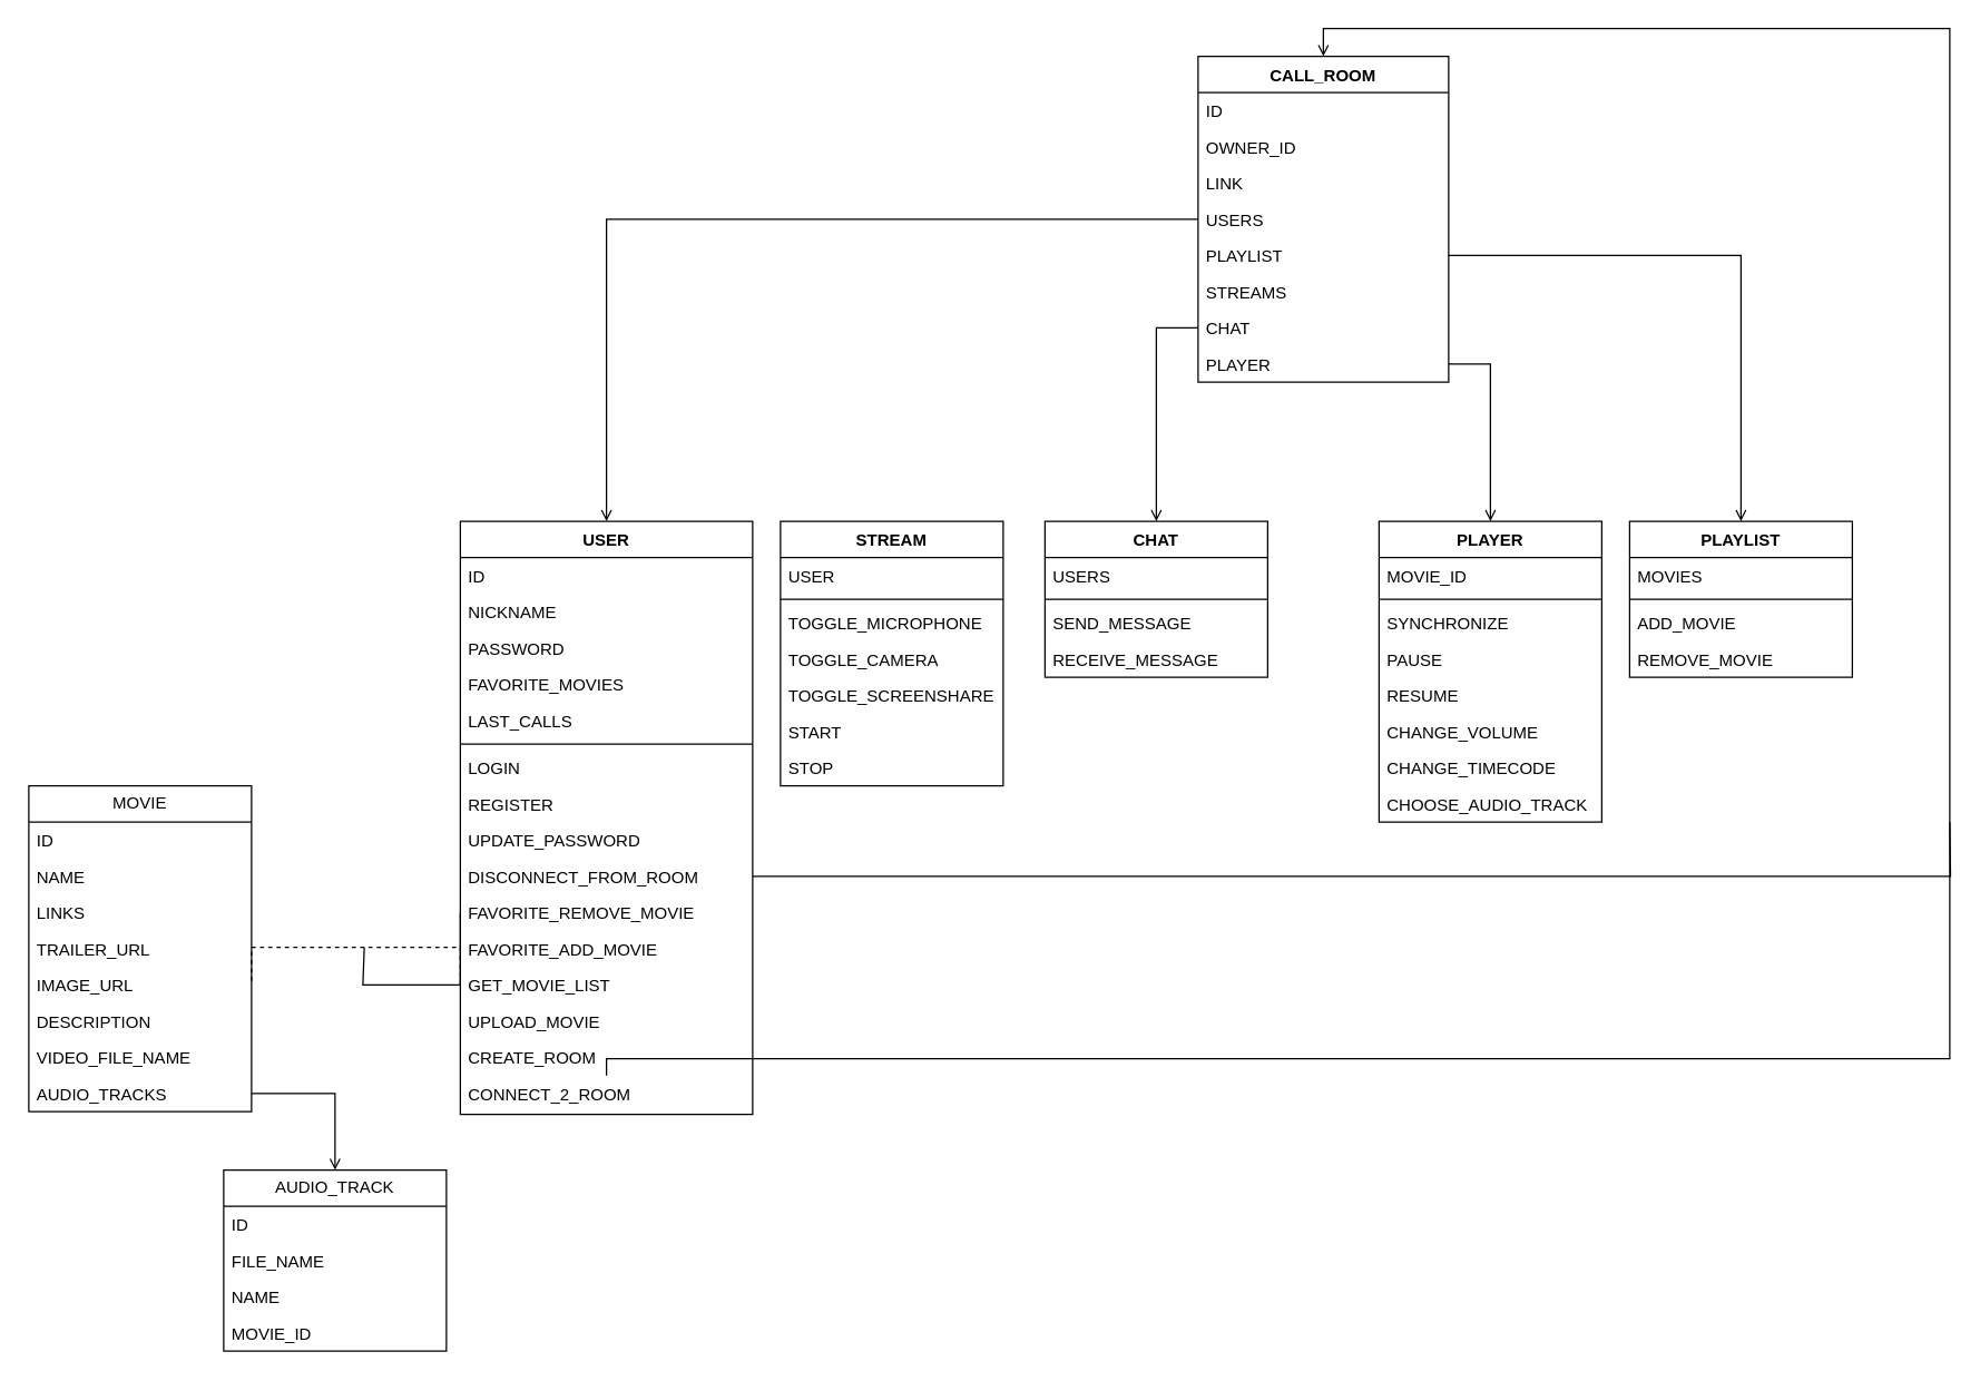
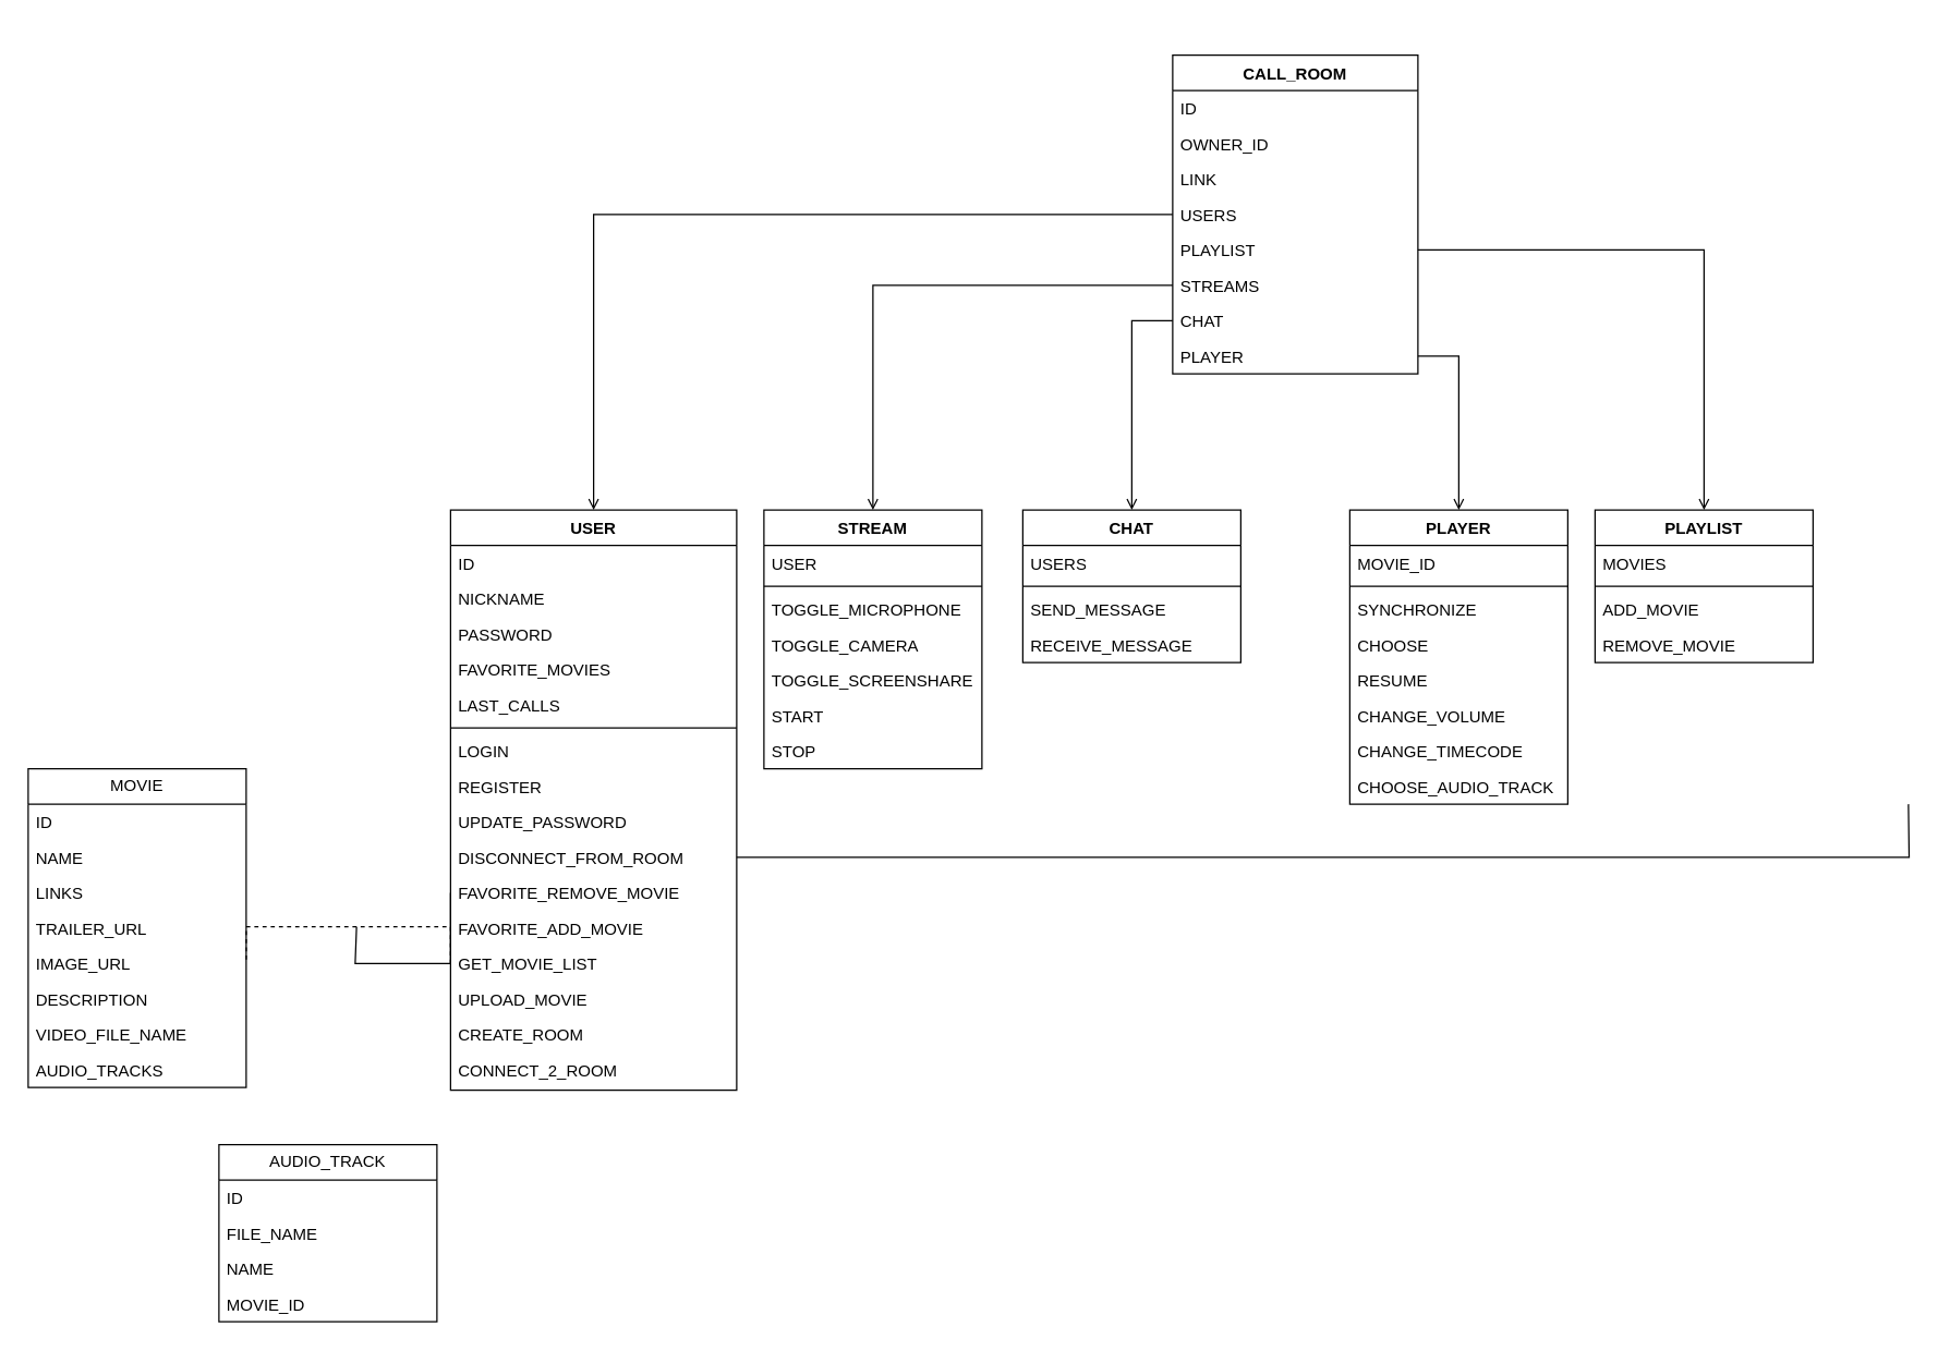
+ <mxCell id="52" style="edgeStyle=orthogonalEdgeStyle;rounded=0;orthogonalLoop=1;jettySize=auto;html=1;entryX=0;entryY=0.5;entryDx=0;entryDy=0;startArrow=open;startFill=0;endArrow=none;endFill=0;" parent="1" source="53" target="27" edge="1"><mxGeometry relative="1" as="geometry" /></mxCell>
- <mxCell id="41" value="PAUSE" style="text;strokeColor=none;fillColor=none;align=left;verticalAlign=top;spacingLeft=4;spacingRight=4;overflow=hidden;rotatable=0;points=[[0,0.5],[1,0.5]];portConstraint=eastwest;whiteSpace=wrap;html=1;" parent="37" vertex="1"><mxGeometry y="86" width="160" height="26" as="geometry" /></mxCell>
+ <mxCell id="41" value="CHOOSE" style="text;strokeColor=none;fillColor=none;align=left;verticalAlign=top;spacingLeft=4;spacingRight=4;overflow=hidden;rotatable=0;points=[[0,0.5],[1,0.5]];portConstraint=eastwest;whiteSpace=wrap;html=1;" parent="37" vertex="1"><mxGeometry y="86" width="160" height="26" as="geometry" /></mxCell>
- <mxCell id="78" style="edgeStyle=orthogonalEdgeStyle;rounded=0;orthogonalLoop=1;jettySize=auto;html=1;entryX=0.5;entryY=0;entryDx=0;entryDy=0;endArrow=open;endFill=0;" parent="1" source="20" target="21" edge="1"><mxGeometry relative="1" as="geometry"><mxPoint x="1400" y="20" as="targetPoint" /><Array as="points"><mxPoint x="1400" y="760" /><mxPoint x="1400" y="20" /><mxPoint x="950" y="20" /></Array></mxGeometry></mxCell>
- <mxCell id="30" style="edgeStyle=orthogonalEdgeStyle;rounded=0;orthogonalLoop=1;jettySize=auto;html=1;entryX=1;entryY=0.5;entryDx=0;entryDy=0;startArrow=open;startFill=0;endArrow=none;endFill=0;" parent="1" source="31" target="69" edge="1"><mxGeometry relative="1" as="geometry" /></mxCell>
